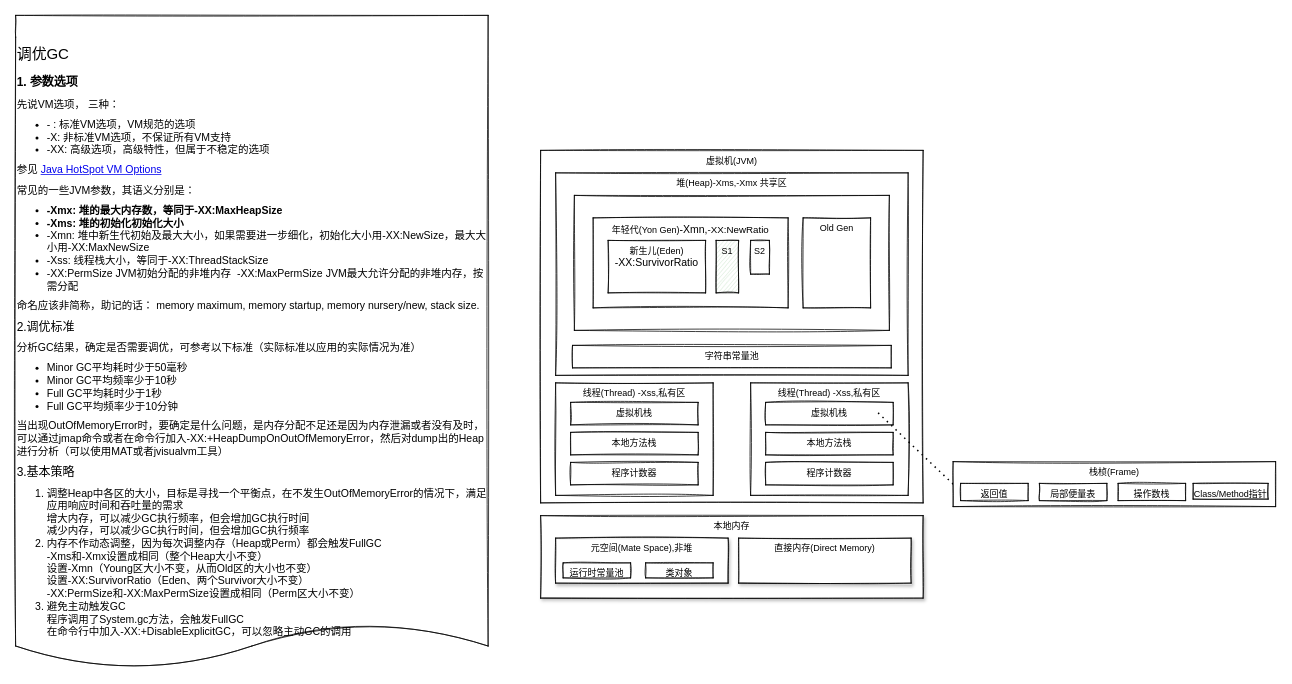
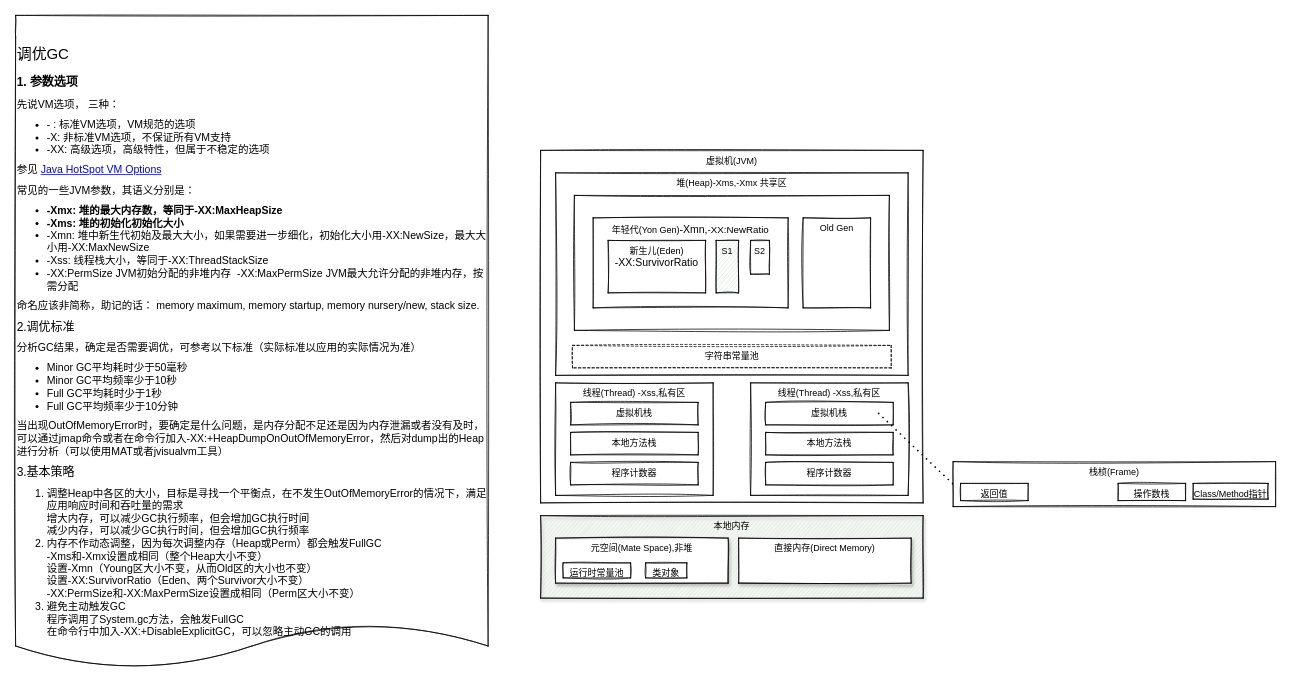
- <mxCell id="4" value="字符串常量池" style="whiteSpace=wrap;html=1;align=center;verticalAlign=top;sketch=1;" parent="1" vertex="1"><mxGeometry x="762.5" y="460" width="425" height="30" as="geometry" /></mxCell>
+ <mxCell id="4" value="字符串常量池" style="whiteSpace=wrap;html=1;align=center;verticalAlign=top;sketch=1;dashed=1;" parent="1" vertex="1"><mxGeometry x="762.5" y="460" width="425" height="30" as="geometry" /></mxCell>
- <mxCell id="33" value="局部便量表" style="rounded=0;whiteSpace=wrap;html=1;sketch=1;align=center;verticalAlign=top;" parent="30" vertex="1"><mxGeometry x="115" y="29" width="90" height="23" as="geometry" /></mxCell>
- <mxCell id="6" value="本地内存" style="whiteSpace=wrap;html=1;align=center;verticalAlign=top;shadow=1;sketch=1;" parent="5" vertex="1"><mxGeometry width="510" height="110" as="geometry" /></mxCell>
+ <mxCell id="6" value="本地内存" style="whiteSpace=wrap;html=1;align=center;verticalAlign=top;shadow=1;sketch=1;fillColor=#d5e8d4;" parent="5" vertex="1"><mxGeometry width="510" height="110" as="geometry" /></mxCell>
- <mxCell id="10" value="类对象" style="rounded=0;whiteSpace=wrap;html=1;sketch=1;align=center;verticalAlign=top;" parent="5" vertex="1"><mxGeometry x="140" y="63" width="90" height="20" as="geometry" /></mxCell>
+ <mxCell id="10" value="类对象" style="rounded=0;whiteSpace=wrap;html=1;sketch=1;align=center;verticalAlign=top;" parent="5" vertex="1"><mxGeometry x="140" y="63" width="55" height="20" as="geometry" /></mxCell>
